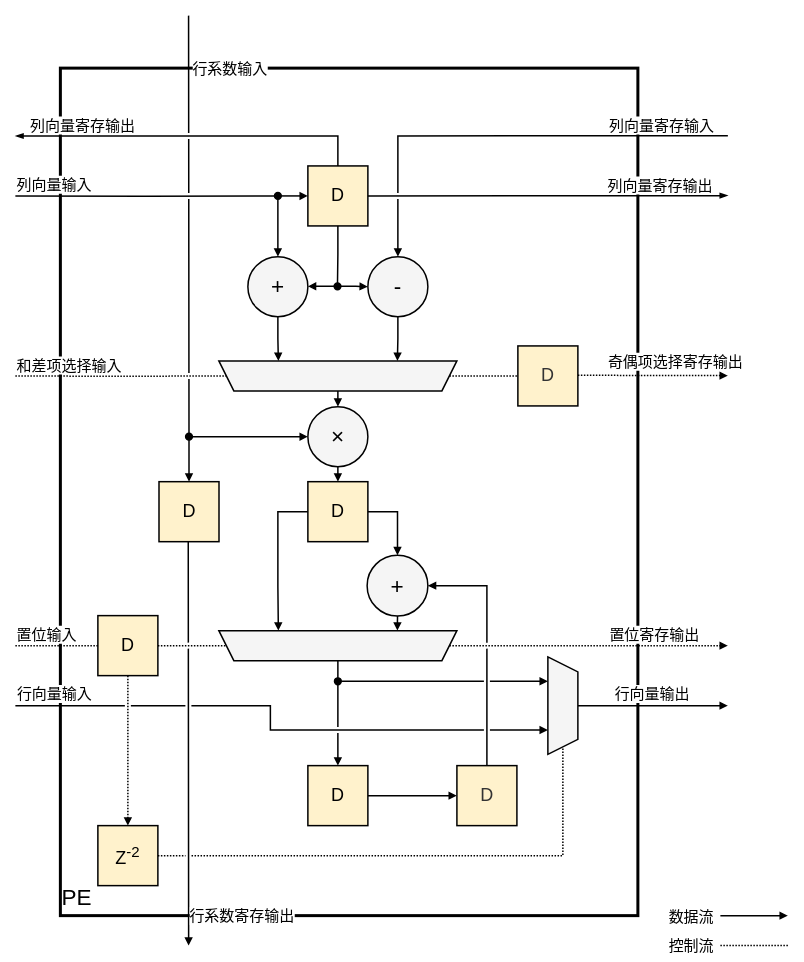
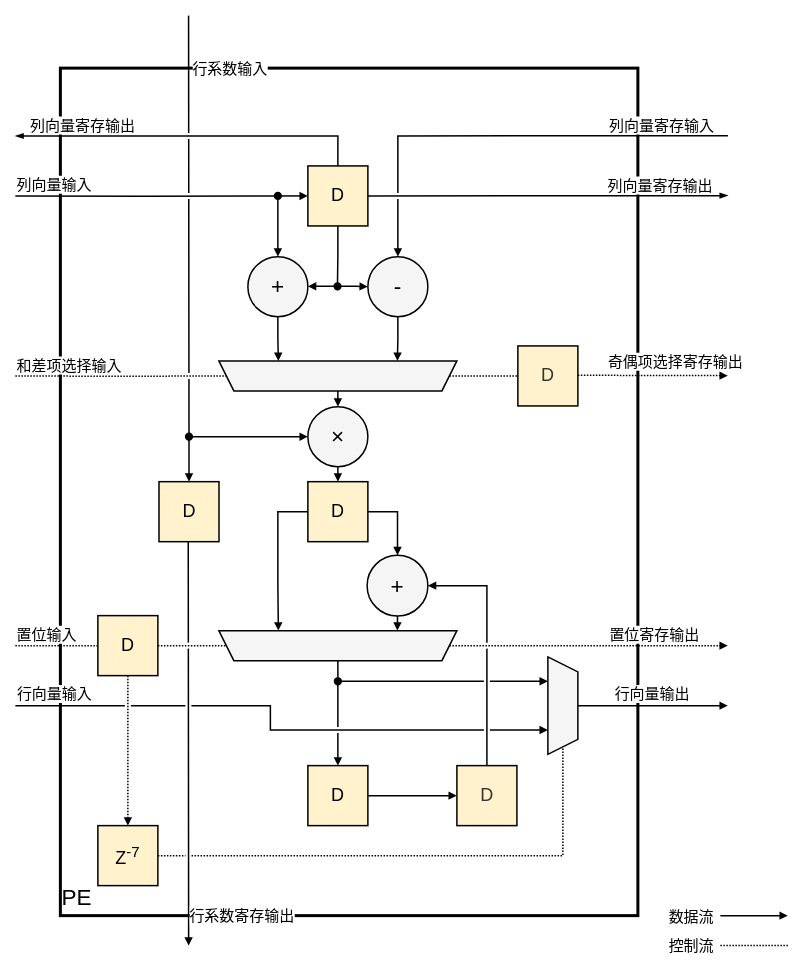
- <mxCell id="69" value="&lt;span style=&quot;font-size: 24px;&quot;&gt;Z&lt;sup&gt;-2&lt;/sup&gt;&lt;/span&gt;" style="whiteSpace=wrap;html=1;aspect=fixed;fillColor=#fff2cc;strokeColor=#000000;strokeWidth=2;" parent="1" vertex="1"><mxGeometry x="130" y="1100" width="80" height="80" as="geometry" /></mxCell>
+ <mxCell id="69" value="&lt;span style=&quot;font-size: 24px;&quot;&gt;Z&lt;sup&gt;-7&lt;/sup&gt;&lt;/span&gt;" style="whiteSpace=wrap;html=1;aspect=fixed;fillColor=#fff2cc;strokeColor=#000000;strokeWidth=2;" parent="1" vertex="1"><mxGeometry x="130" y="1100" width="80" height="80" as="geometry" /></mxCell>
